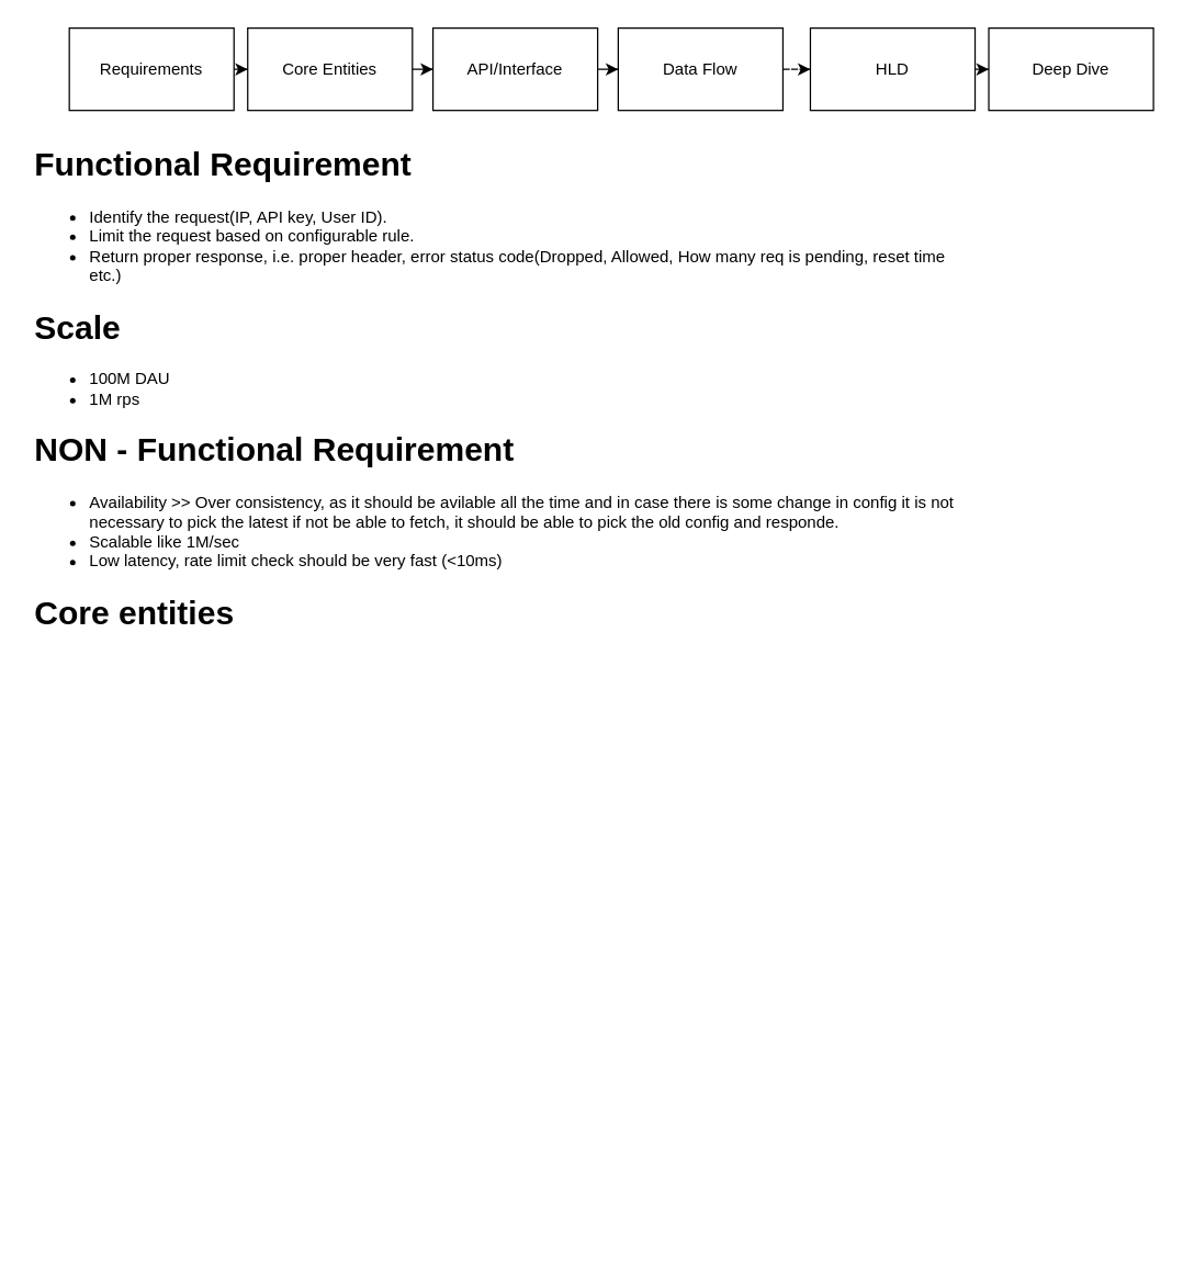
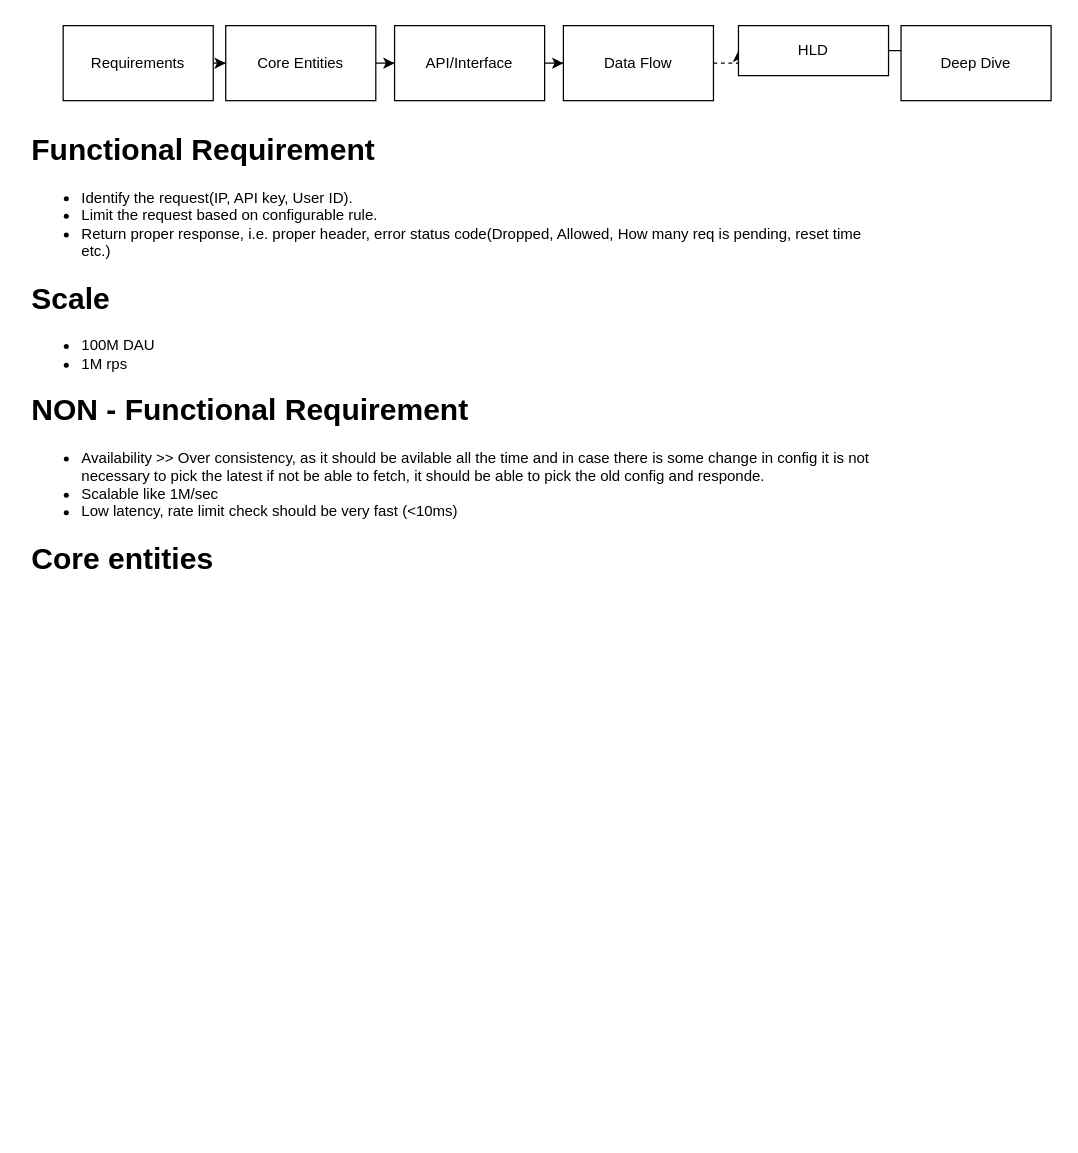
- <mxCell id="11" value="HLD" style="rounded=0;whiteSpace=wrap;html=1;" parent="1" vertex="1"><mxGeometry x="590" y="20" width="120" height="60" as="geometry" /></mxCell>
+ <mxCell id="11" value="HLD" style="rounded=0;whiteSpace=wrap;html=1;" parent="1" vertex="1"><mxGeometry x="590" y="20" width="120" height="40" as="geometry" /></mxCell>
